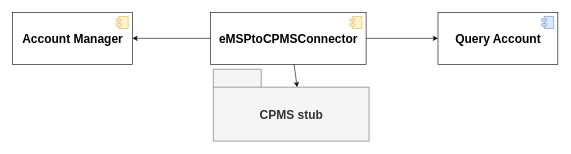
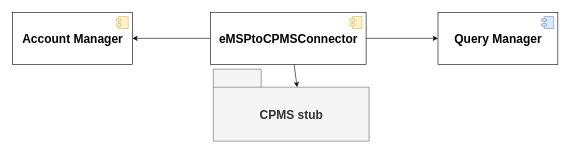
- <mxCell id="4" value="&lt;b style=&quot;font-size: 20px&quot;&gt;Query Account&lt;/b&gt;" style="html=1;dropTarget=0;fontSize=20;fontStyle=0;" parent="1" vertex="1"><mxGeometry x="730" y="20" width="200" height="87" as="geometry" /></mxCell>
+ <mxCell id="4" value="&lt;b style=&quot;font-size: 20px&quot;&gt;Query Manager&lt;/b&gt;" style="html=1;dropTarget=0;fontSize=20;fontStyle=0;" parent="1" vertex="1"><mxGeometry x="730" y="20" width="200" height="87" as="geometry" /></mxCell>
